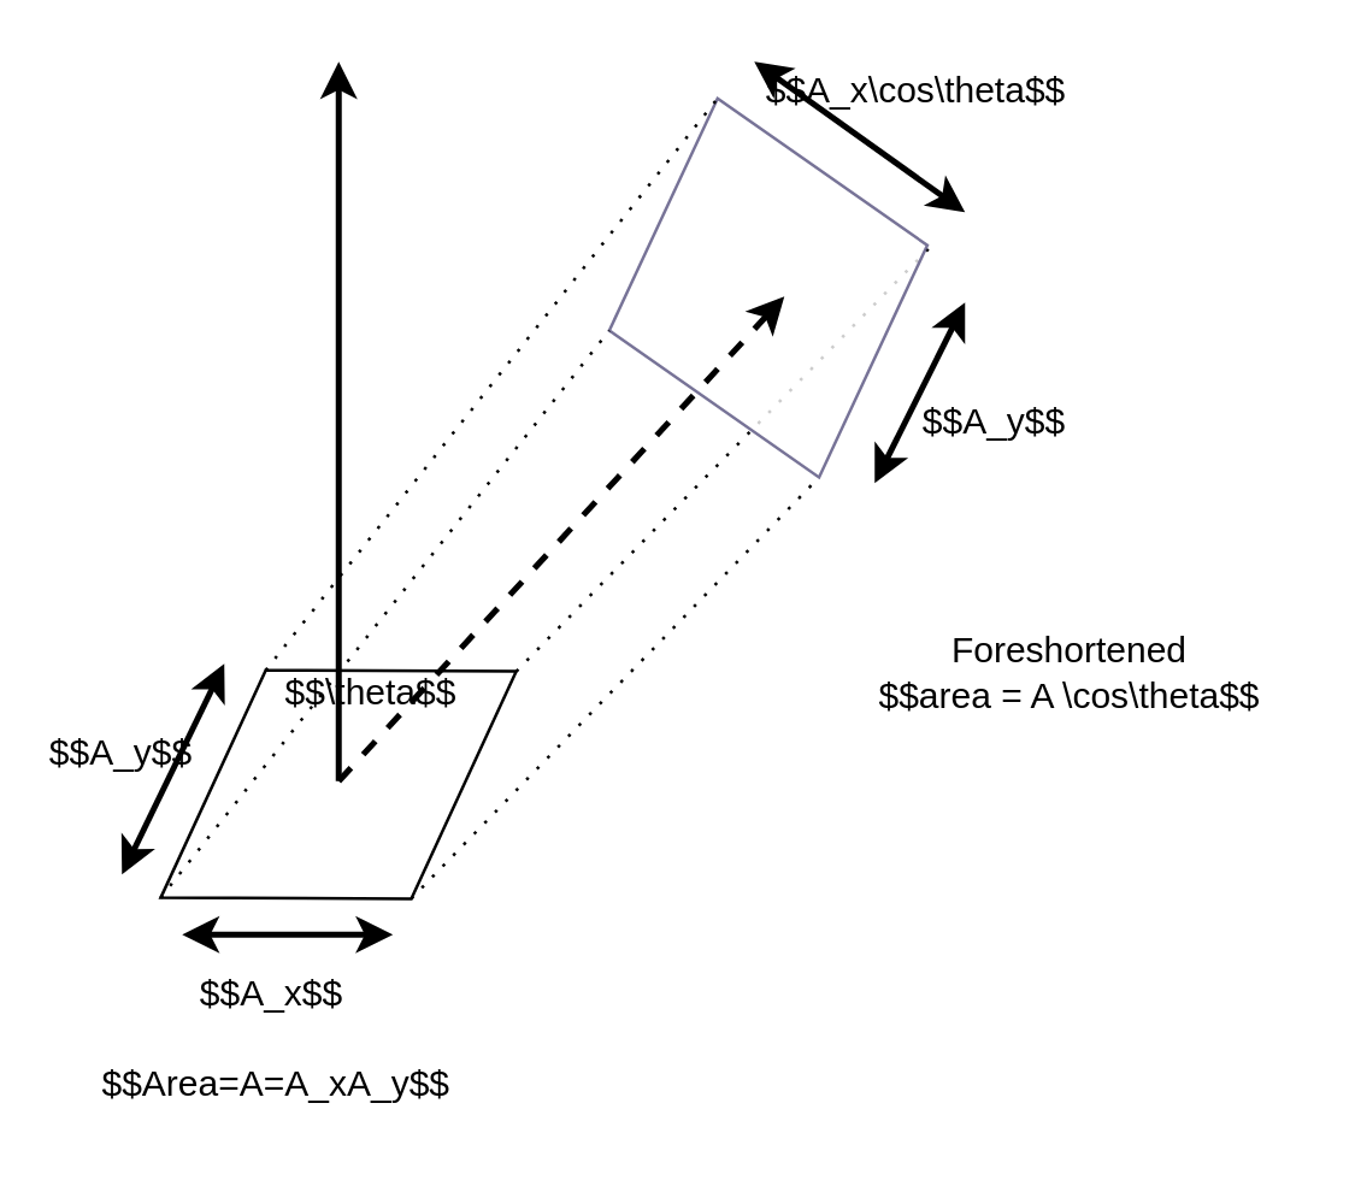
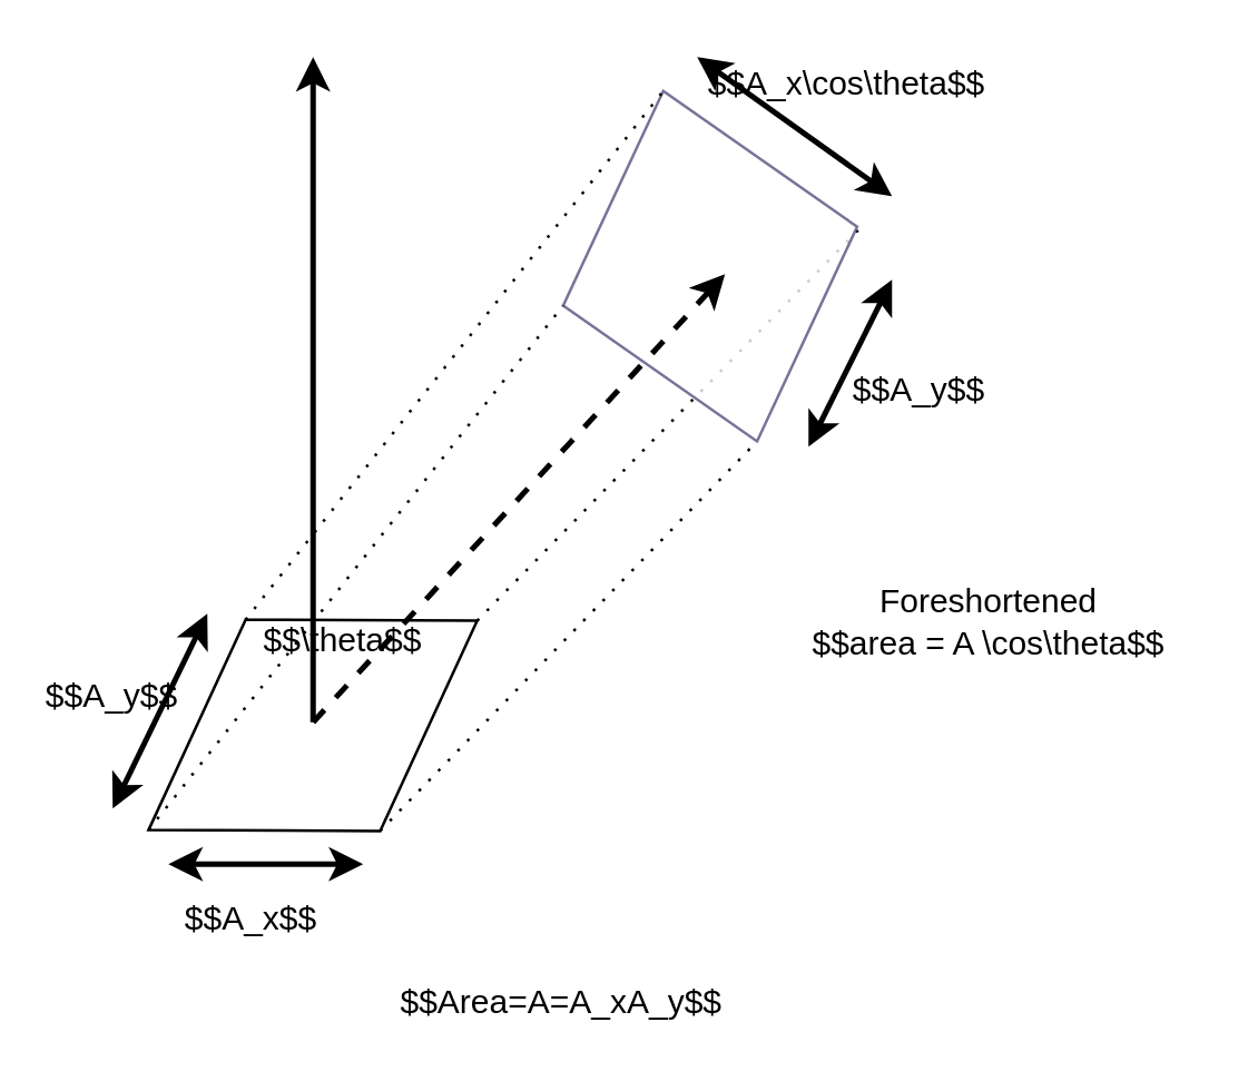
- <mxCell id="19" value="$$Area=A=A_xA_y$$" style="text;html=1;strokeColor=none;fillColor=none;align=center;verticalAlign=middle;whiteSpace=wrap;rounded=0;opacity=80;" vertex="1" parent="1"><mxGeometry x="33" y="350" width="117" height="20" as="geometry" /></mxCell>
+ <mxCell id="19" value="$$Area=A=A_xA_y$$" style="text;html=1;strokeColor=none;fillColor=none;align=center;verticalAlign=middle;whiteSpace=wrap;rounded=0;opacity=80;" vertex="1" parent="1"><mxGeometry x="143" y="350" width="117" height="20" as="geometry" /></mxCell>
